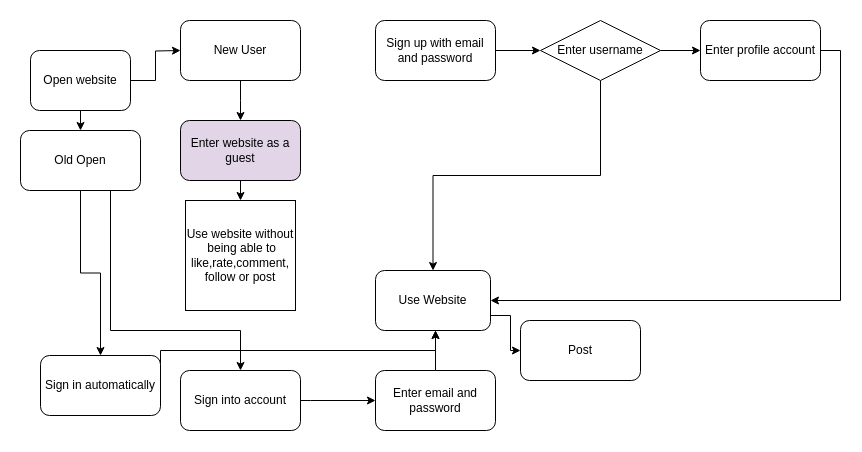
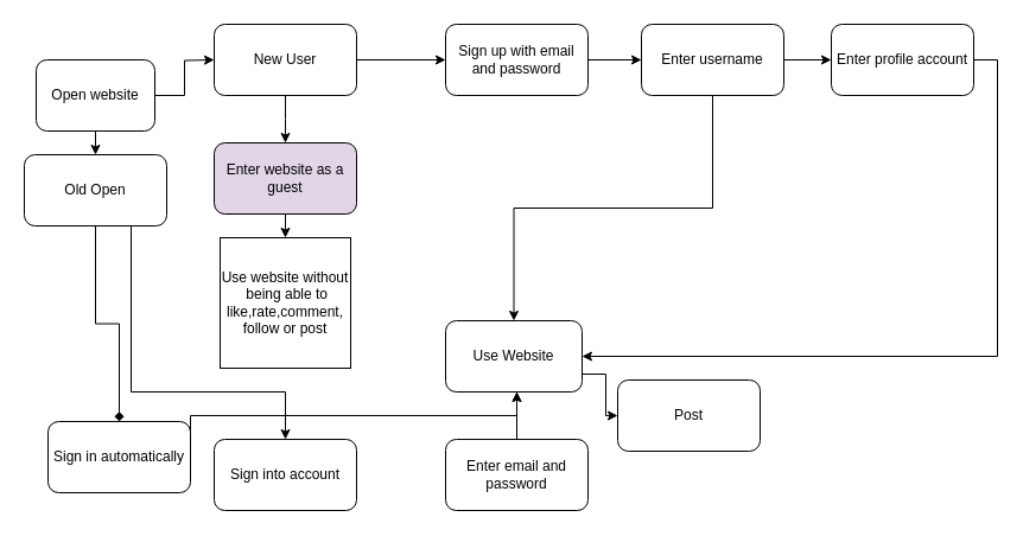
+ <mxCell id="7" style="edgeStyle=orthogonalEdgeStyle;rounded=0;orthogonalLoop=1;jettySize=auto;html=1;entryX=0;entryY=0.5;entryDx=0;entryDy=0;" parent="1" source="9" target="6" edge="1"><mxGeometry relative="1" as="geometry" /></mxCell>
- <mxCell id="14" value="Enter username" style="rhombus;whiteSpace=wrap;html=1;" parent="1" vertex="1"><mxGeometry x="540" y="20" width="120" height="60" as="geometry" /></mxCell>
+ <mxCell id="14" value="Enter username" style="rounded=1;whiteSpace=wrap;html=1;" parent="1" vertex="1"><mxGeometry x="540" y="20" width="120" height="60" as="geometry" /></mxCell>
- <mxCell id="20" style="edgeStyle=orthogonalEdgeStyle;rounded=0;orthogonalLoop=1;jettySize=auto;html=1;entryX=0.5;entryY=0;entryDx=0;entryDy=0;" parent="1" source="22" target="24" edge="1"><mxGeometry relative="1" as="geometry" /></mxCell>
+ <mxCell id="20" style="edgeStyle=orthogonalEdgeStyle;rounded=0;orthogonalLoop=1;jettySize=auto;html=1;entryX=0.5;entryY=0;entryDx=0;entryDy=0;endArrow=diamond;" parent="1" source="22" target="24" edge="1"><mxGeometry relative="1" as="geometry" /></mxCell>
- <mxCell id="25" style="edgeStyle=orthogonalEdgeStyle;rounded=0;orthogonalLoop=1;jettySize=auto;html=1;entryX=0;entryY=0.5;entryDx=0;entryDy=0;" parent="1" source="26" target="28" edge="1"><mxGeometry relative="1" as="geometry"><mxPoint x="350" y="390" as="targetPoint" /><Array as="points"><mxPoint x="310" y="400" /><mxPoint x="310" y="400" /></Array></mxGeometry></mxCell>
